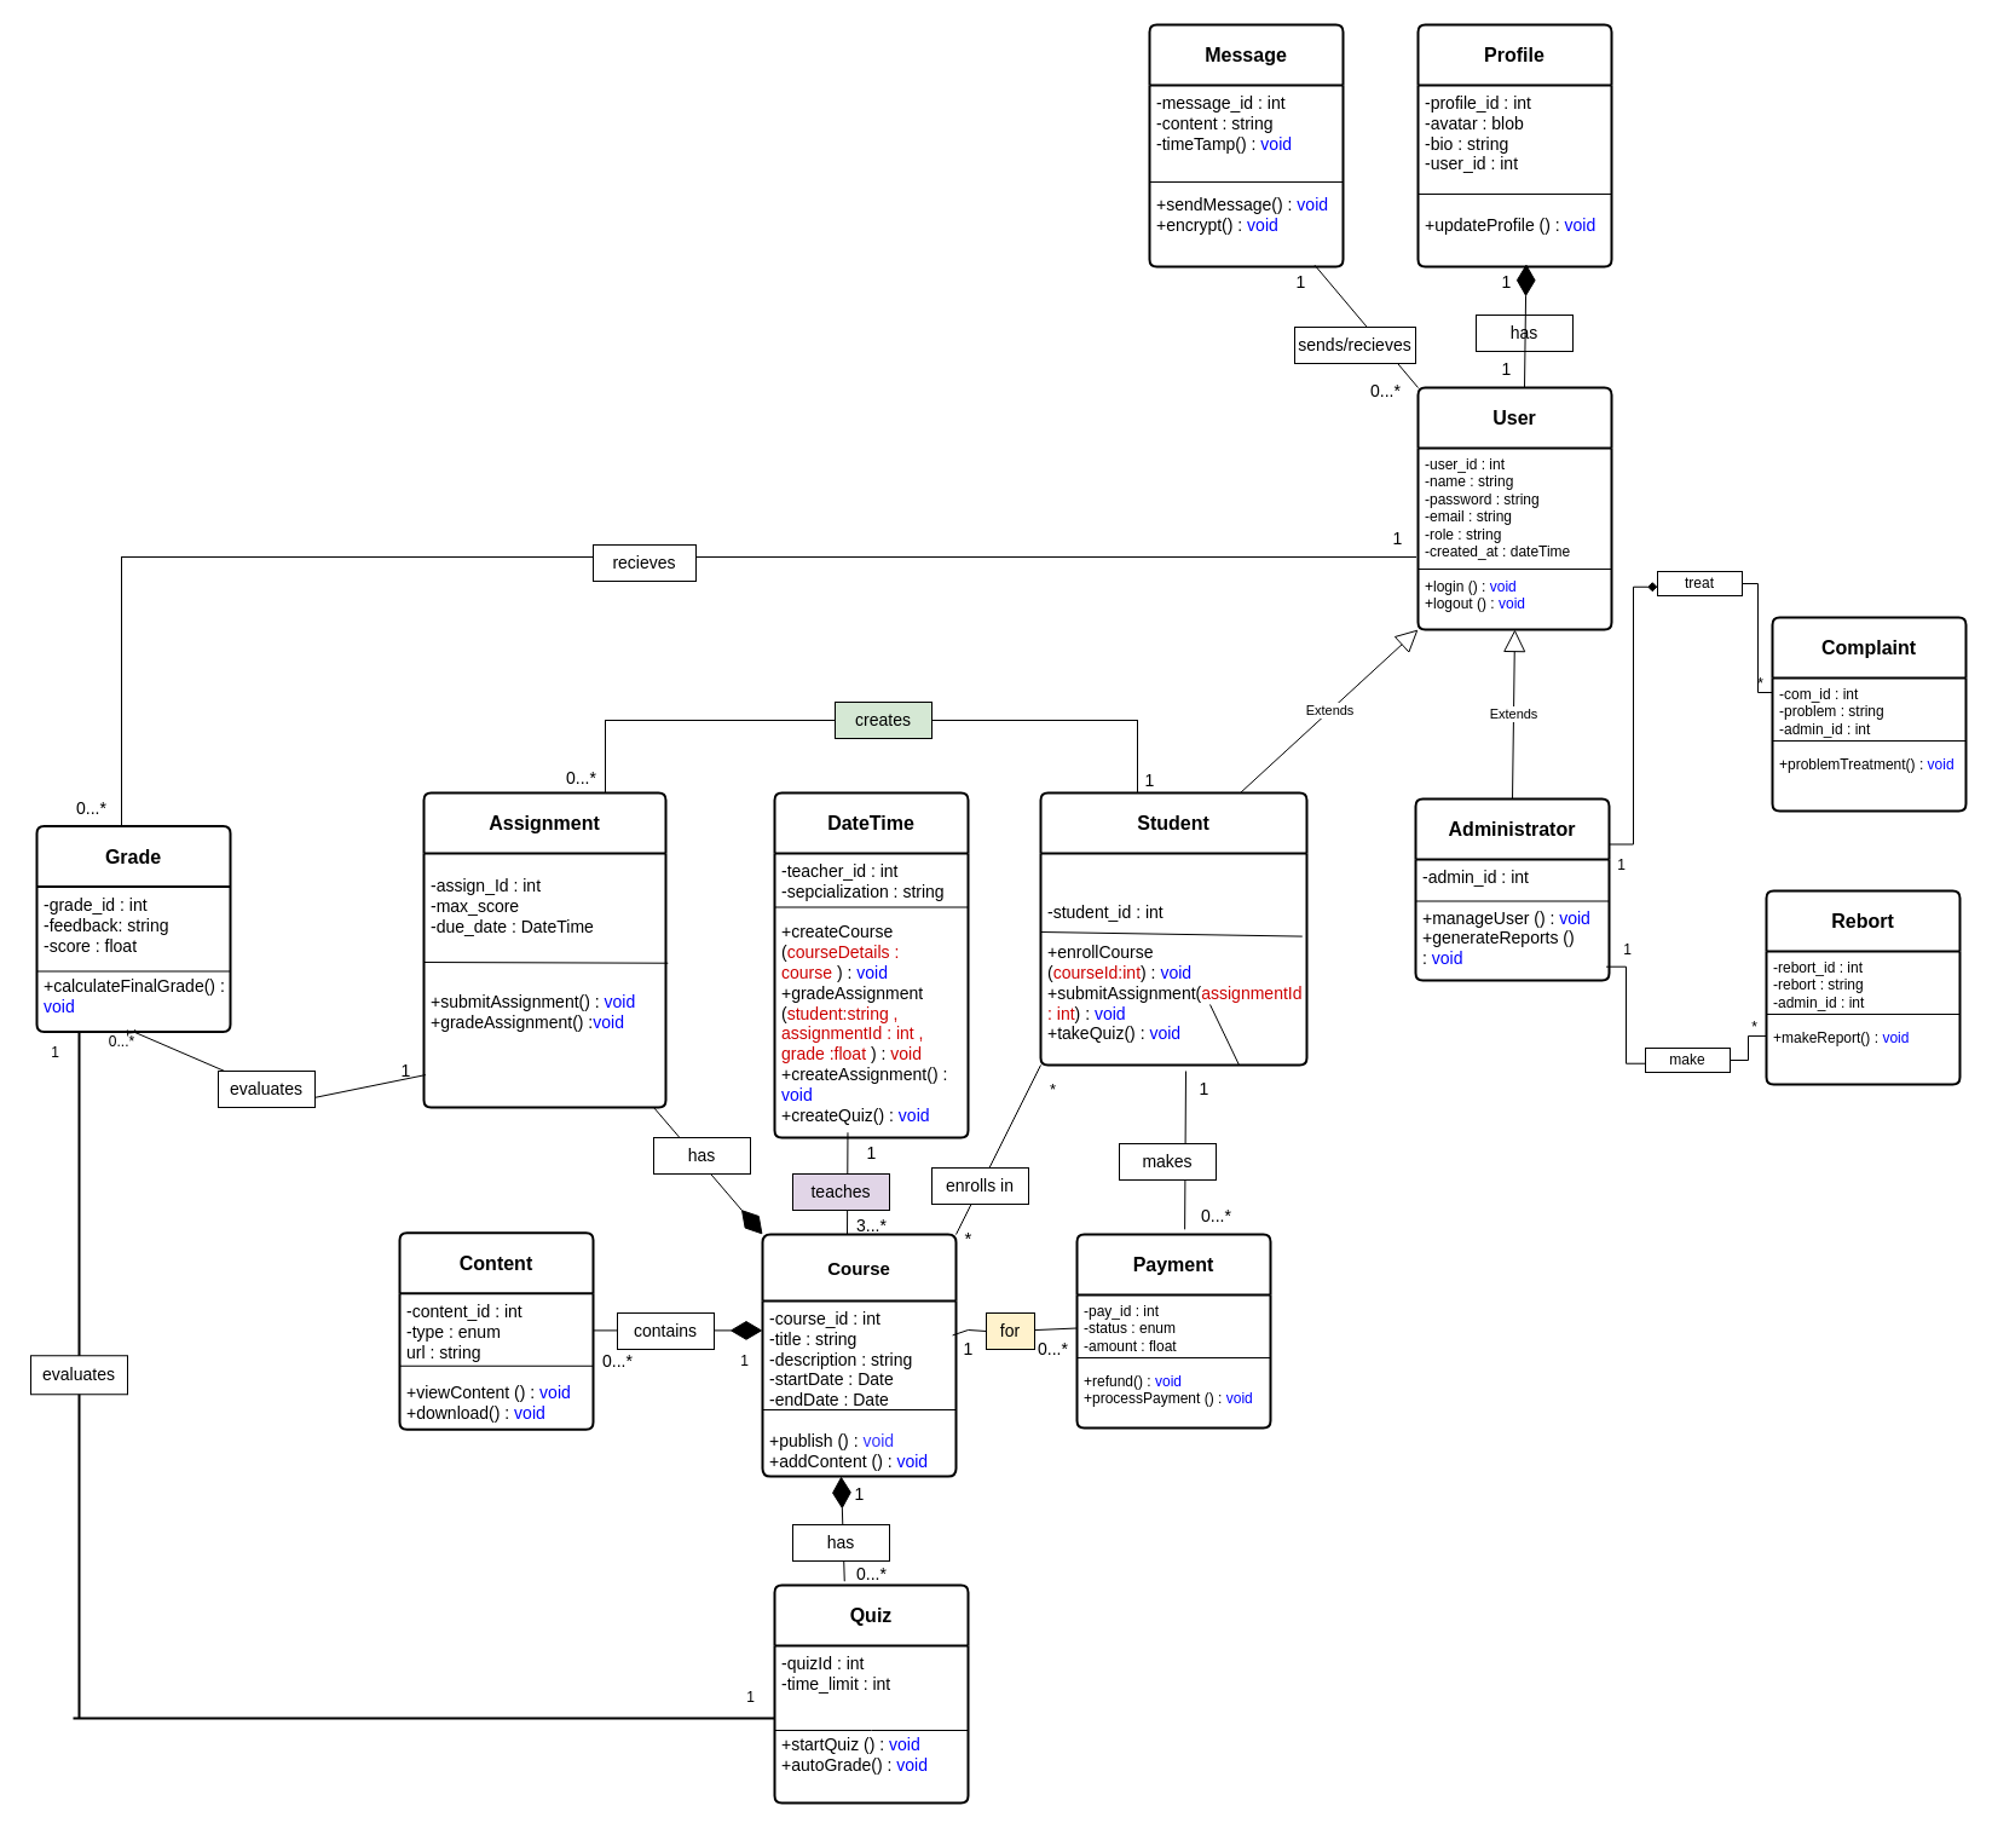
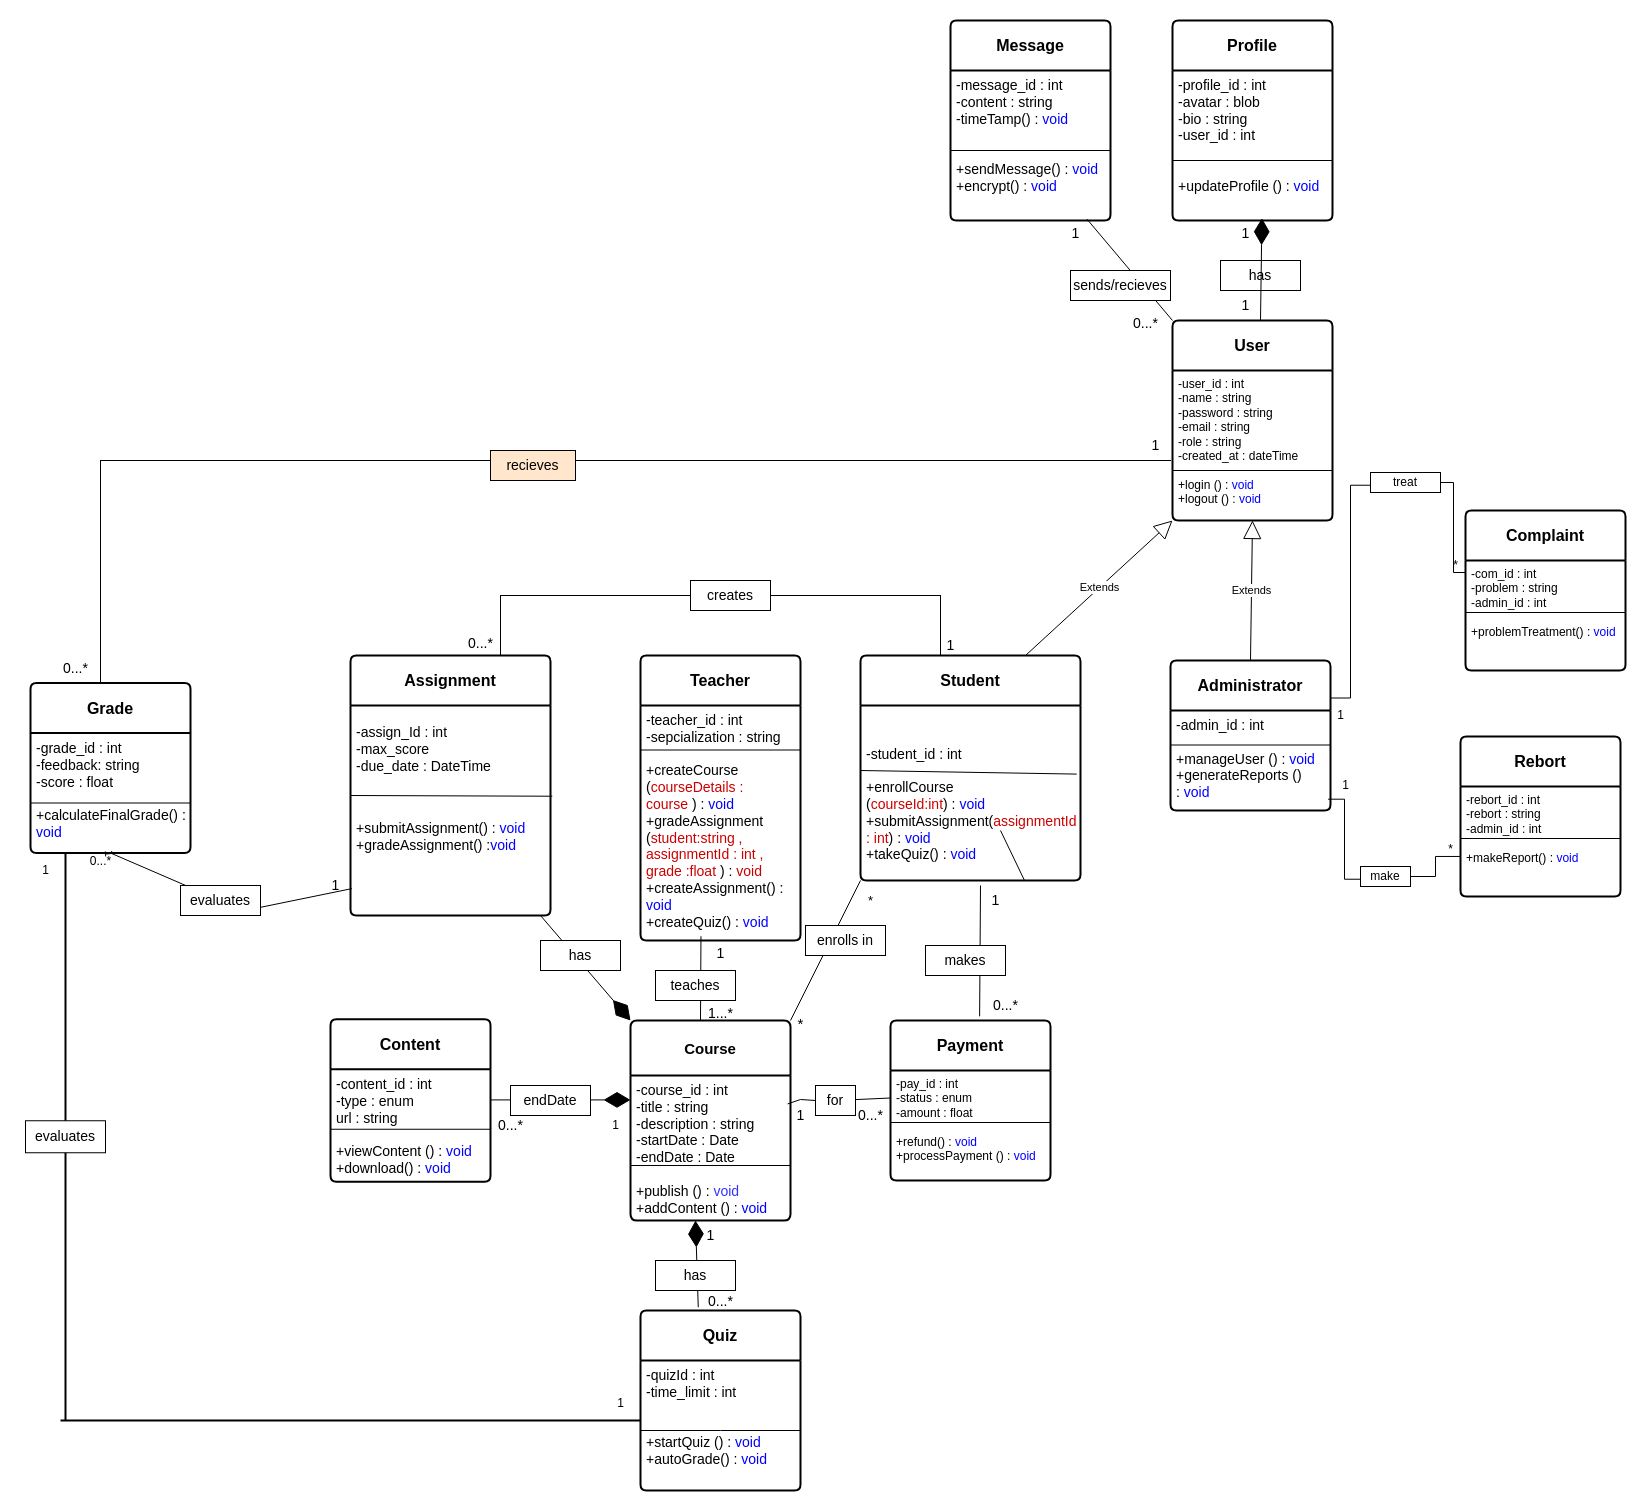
- <mxCell id="94" value="&lt;font style=&quot;font-size: 14px;&quot;&gt;recieves&lt;/font&gt;" style="rounded=0;whiteSpace=wrap;html=1;" parent="1" vertex="1"><mxGeometry x="490" y="450" width="85" height="30" as="geometry" /></mxCell>
+ <mxCell id="94" value="&lt;font style=&quot;font-size: 14px;&quot;&gt;recieves&lt;/font&gt;" style="rounded=0;whiteSpace=wrap;html=1;fillColor=#ffe6cc;" parent="1" vertex="1"><mxGeometry x="490" y="450" width="85" height="30" as="geometry" /></mxCell>
- <mxCell id="109" value="" style="endArrow=diamond;html=1;rounded=0;edgeStyle=elbowEdgeStyle;entryX=0;entryY=0.636;entryDx=0;entryDy=0;entryPerimeter=0;exitX=1;exitY=0.25;exitDx=0;exitDy=0;" edge="1" target="110" parent="1" source="27"><mxGeometry relative="1" as="geometry"><mxPoint x="1335" y="480" as="sourcePoint" /><mxPoint x="1465" y="572" as="targetPoint" /></mxGeometry></mxCell>
+ <mxCell id="109" value="" style="endArrow=none;html=1;rounded=0;edgeStyle=elbowEdgeStyle;entryX=0;entryY=0.636;entryDx=0;entryDy=0;entryPerimeter=0;exitX=1;exitY=0.25;exitDx=0;exitDy=0;" edge="1" target="110" parent="1" source="27"><mxGeometry relative="1" as="geometry"><mxPoint x="1335" y="480" as="sourcePoint" /><mxPoint x="1465" y="572" as="targetPoint" /></mxGeometry></mxCell>
- <mxCell id="85" value="&lt;font style=&quot;font-size: 14px;&quot;&gt;creates&lt;/font&gt;" style="rounded=0;whiteSpace=wrap;html=1;fillColor=#d5e8d4;" parent="1" vertex="1"><mxGeometry x="690" y="580" width="80" height="30" as="geometry" /></mxCell>
+ <mxCell id="85" value="&lt;font style=&quot;font-size: 14px;&quot;&gt;creates&lt;/font&gt;" style="rounded=0;whiteSpace=wrap;html=1;" parent="1" vertex="1"><mxGeometry x="690" y="580" width="80" height="30" as="geometry" /></mxCell>
- <mxCell id="30" value="&lt;font style=&quot;font-size: 16px;&quot;&gt;&lt;b&gt;DateTime&lt;/b&gt;&lt;/font&gt;" style="swimlane;childLayout=stackLayout;horizontal=1;startSize=50;horizontalStack=0;rounded=1;fontSize=14;fontStyle=0;strokeWidth=2;resizeParent=0;resizeLast=1;shadow=0;dashed=0;align=center;arcSize=4;whiteSpace=wrap;html=1;" parent="1" vertex="1"><mxGeometry x="640" y="655" width="160" height="285" as="geometry" /></mxCell>
+ <mxCell id="30" value="&lt;font style=&quot;font-size: 16px;&quot;&gt;&lt;b&gt;Teacher&lt;/b&gt;&lt;/font&gt;" style="swimlane;childLayout=stackLayout;horizontal=1;startSize=50;horizontalStack=0;rounded=1;fontSize=14;fontStyle=0;strokeWidth=2;resizeParent=0;resizeLast=1;shadow=0;dashed=0;align=center;arcSize=4;whiteSpace=wrap;html=1;" parent="1" vertex="1"><mxGeometry x="640" y="655" width="160" height="285" as="geometry" /></mxCell>
- <mxCell id="102" value="make" style="whiteSpace=wrap;html=1;align=center;" vertex="1" parent="1"><mxGeometry x="1360" y="866" width="70" height="20" as="geometry" /></mxCell>
+ <mxCell id="102" value="make" style="whiteSpace=wrap;html=1;align=center;" vertex="1" parent="1"><mxGeometry x="1360" y="866" width="50" height="20" as="geometry" /></mxCell>
- <mxCell id="59" value="&lt;font style=&quot;font-size: 14px;&quot;&gt;enrolls in&lt;/font&gt;" style="rounded=0;whiteSpace=wrap;html=1;" parent="1" vertex="1"><mxGeometry x="770" y="965" width="80" height="30" as="geometry" /></mxCell>
+ <mxCell id="59" value="&lt;font style=&quot;font-size: 14px;&quot;&gt;enrolls in&lt;/font&gt;" style="rounded=0;whiteSpace=wrap;html=1;" parent="1" vertex="1"><mxGeometry x="805" y="925" width="80" height="30" as="geometry" /></mxCell>
- <mxCell id="57" value="&lt;font style=&quot;font-size: 14px;&quot;&gt;teaches&lt;/font&gt;" style="rounded=0;whiteSpace=wrap;html=1;fillColor=#e1d5e7;" parent="1" vertex="1"><mxGeometry x="655" y="970" width="80" height="30" as="geometry" /></mxCell>
+ <mxCell id="57" value="&lt;font style=&quot;font-size: 14px;&quot;&gt;teaches&lt;/font&gt;" style="rounded=0;whiteSpace=wrap;html=1;" parent="1" vertex="1"><mxGeometry x="655" y="970" width="80" height="30" as="geometry" /></mxCell>
- <mxCell id="60" value="&lt;font style=&quot;font-size: 14px;&quot;&gt;3...*&lt;/font&gt;" style="text;html=1;align=center;verticalAlign=middle;resizable=0;points=[];autosize=1;strokeColor=none;fillColor=none;" parent="1" vertex="1"><mxGeometry x="695" y="998" width="50" height="30" as="geometry" /></mxCell>
+ <mxCell id="60" value="&lt;font style=&quot;font-size: 14px;&quot;&gt;1...*&lt;/font&gt;" style="text;html=1;align=center;verticalAlign=middle;resizable=0;points=[];autosize=1;strokeColor=none;fillColor=none;" parent="1" vertex="1"><mxGeometry x="695" y="998" width="50" height="30" as="geometry" /></mxCell>
- <mxCell id="65" value="&lt;font style=&quot;font-size: 14px;&quot;&gt;contains&lt;/font&gt;" style="html=1;whiteSpace=wrap;" parent="1" vertex="1"><mxGeometry x="510" y="1085" width="80" height="30" as="geometry" /></mxCell>
+ <mxCell id="65" value="&lt;font style=&quot;font-size: 14px;&quot;&gt;endDate&lt;/font&gt;" style="html=1;whiteSpace=wrap;" parent="1" vertex="1"><mxGeometry x="510" y="1085" width="80" height="30" as="geometry" /></mxCell>
- <mxCell id="55" value="&lt;font style=&quot;font-size: 14px;&quot;&gt;for&lt;/font&gt;" style="rounded=0;whiteSpace=wrap;html=1;fillColor=#fff2cc;" parent="1" vertex="1"><mxGeometry x="815" y="1085" width="40" height="30" as="geometry" /></mxCell>
+ <mxCell id="55" value="&lt;font style=&quot;font-size: 14px;&quot;&gt;for&lt;/font&gt;" style="rounded=0;whiteSpace=wrap;html=1;" parent="1" vertex="1"><mxGeometry x="815" y="1085" width="40" height="30" as="geometry" /></mxCell>
